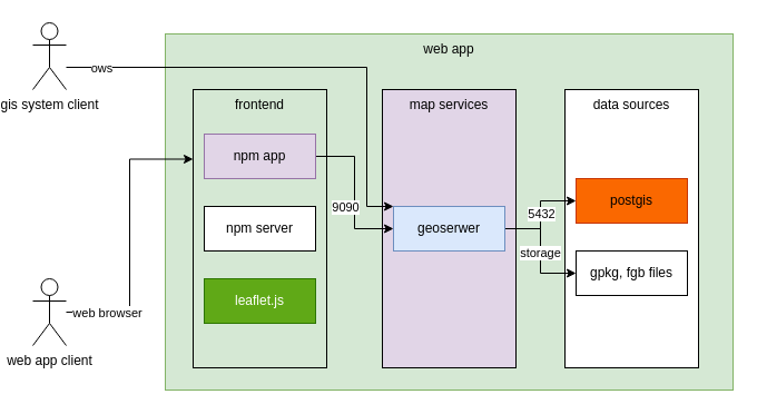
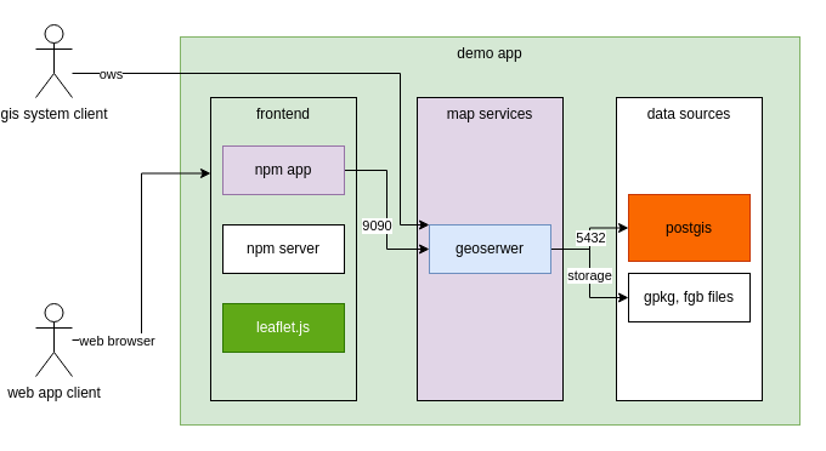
- <mxCell id="2" value="web app" style="rounded=0;whiteSpace=wrap;html=1;verticalAlign=top;fillColor=#d5e8d4;strokeColor=#82b366;" vertex="1" parent="1"><mxGeometry x="139" y="30" width="510" height="320" as="geometry" /></mxCell>
+ <mxCell id="2" value="demo app" style="rounded=0;whiteSpace=wrap;html=1;verticalAlign=top;fillColor=#d5e8d4;strokeColor=#82b366;" vertex="1" parent="1"><mxGeometry x="139" y="30" width="510" height="320" as="geometry" /></mxCell>
- <mxCell id="16" value="postgis" style="rounded=0;whiteSpace=wrap;html=1;fillColor=#fa6800;fontColor=#000000;strokeColor=#C73500;" vertex="1" parent="1"><mxGeometry x="508" y="160" width="100" height="40" as="geometry" /></mxCell>
+ <mxCell id="16" value="postgis" style="rounded=0;whiteSpace=wrap;html=1;fillColor=#fa6800;fontColor=#000000;strokeColor=#C73500;" vertex="1" parent="1"><mxGeometry x="508" y="160" width="100" height="55" as="geometry" /></mxCell>
